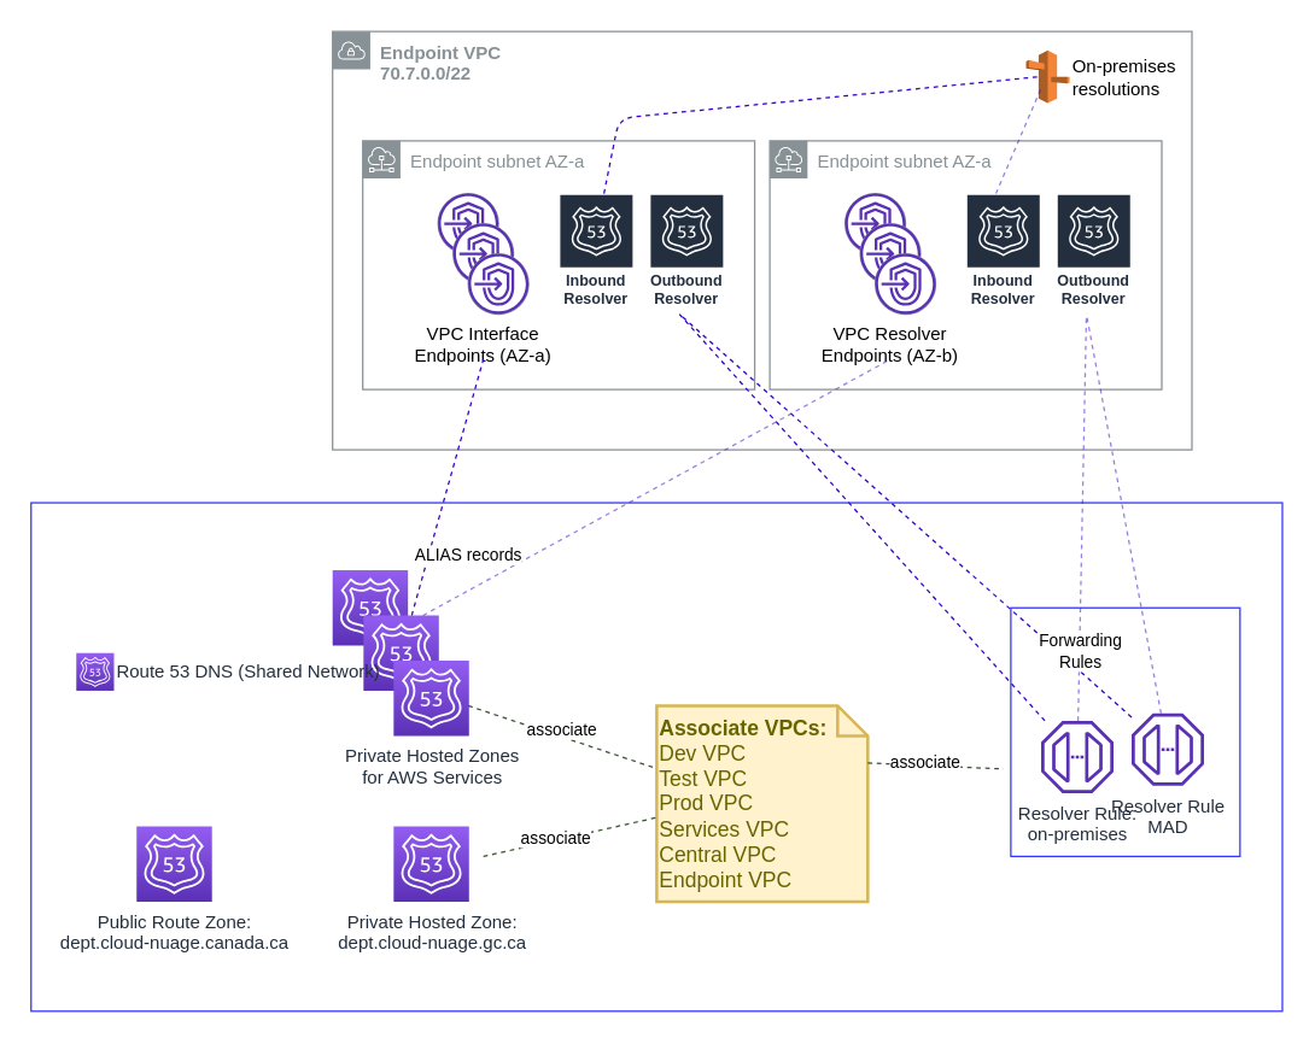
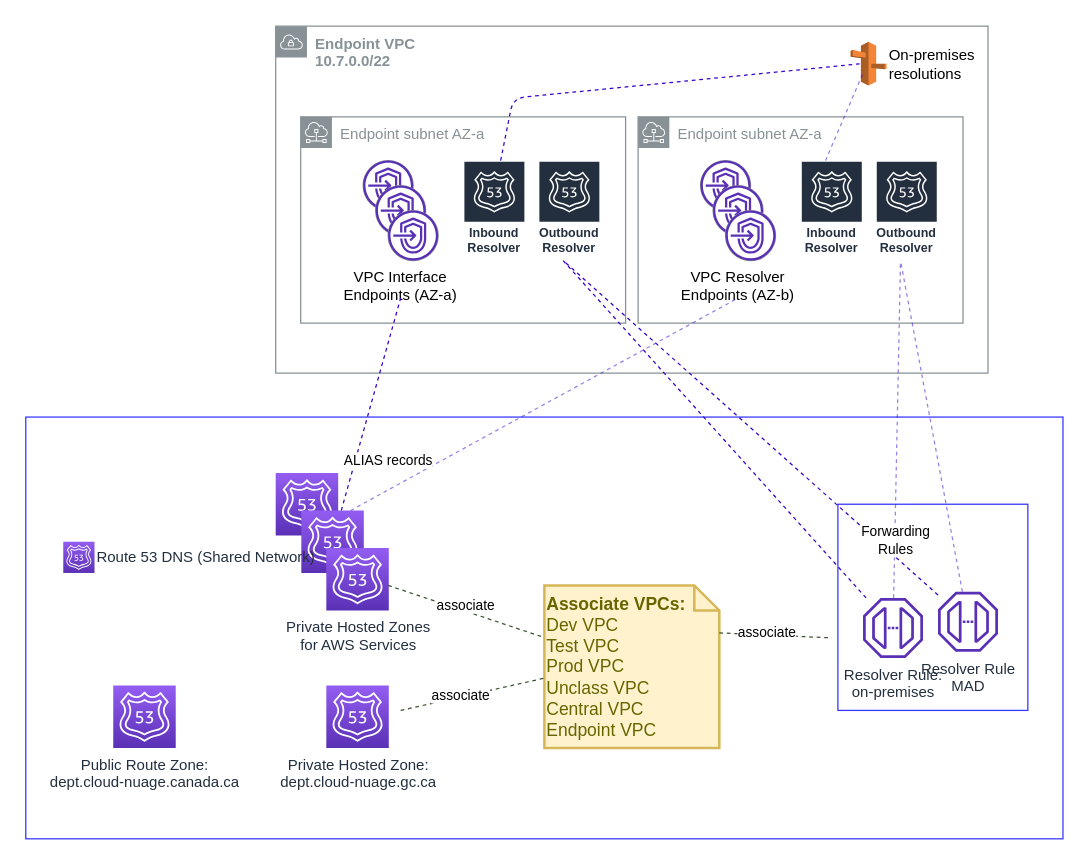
- <mxCell id="5" value="&lt;b&gt;Endpoint VPC&lt;br&gt;70.7.0.0/22&lt;br&gt;&lt;/b&gt;" style="outlineConnect=0;gradientColor=none;html=1;whiteSpace=wrap;fontSize=12;fontStyle=0;shape=mxgraph.aws4.group;grIcon=mxgraph.aws4.group_vpc;fillColor=none;verticalAlign=top;align=left;spacingLeft=30;fontColor=#879196;dashed=0;strokeWidth=1;strokeColor=#879196;" vertex="1" parent="1"><mxGeometry x="220" y="20.5" width="570" height="277.5" as="geometry" /></mxCell>
+ <mxCell id="5" value="&lt;b&gt;Endpoint VPC&lt;br&gt;10.7.0.0/22&lt;br&gt;&lt;/b&gt;" style="outlineConnect=0;gradientColor=none;html=1;whiteSpace=wrap;fontSize=12;fontStyle=0;shape=mxgraph.aws4.group;grIcon=mxgraph.aws4.group_vpc;fillColor=none;verticalAlign=top;align=left;spacingLeft=30;fontColor=#879196;dashed=0;strokeWidth=1;strokeColor=#879196;" vertex="1" parent="1"><mxGeometry x="220" y="20.5" width="570" height="277.5" as="geometry" /></mxCell>
- <mxCell id="34" value="&lt;b&gt;Associate VPCs:&lt;/b&gt;&lt;br&gt;Dev VPC&lt;br&gt;Test VPC&lt;br&gt;Prod VPC&lt;br&gt;Services VPC&lt;br&gt;Central VPC&lt;br&gt;Endpoint VPC" style="shape=note;strokeWidth=2;fontSize=14;size=20;whiteSpace=wrap;html=1;fillColor=#fff2cc;strokeColor=#d6b656;fontColor=#666600;shadow=0;align=left;verticalAlign=top;" vertex="1" parent="1"><mxGeometry x="435" y="468" width="140" height="130" as="geometry" /></mxCell>
+ <mxCell id="34" value="&lt;b&gt;Associate VPCs:&lt;/b&gt;&lt;br&gt;Dev VPC&lt;br&gt;Test VPC&lt;br&gt;Prod VPC&lt;br&gt;Unclass VPC&lt;br&gt;Central VPC&lt;br&gt;Endpoint VPC" style="shape=note;strokeWidth=2;fontSize=14;size=20;whiteSpace=wrap;html=1;fillColor=#fff2cc;strokeColor=#d6b656;fontColor=#666600;shadow=0;align=left;verticalAlign=top;" vertex="1" parent="1"><mxGeometry x="435" y="468" width="140" height="130" as="geometry" /></mxCell>
